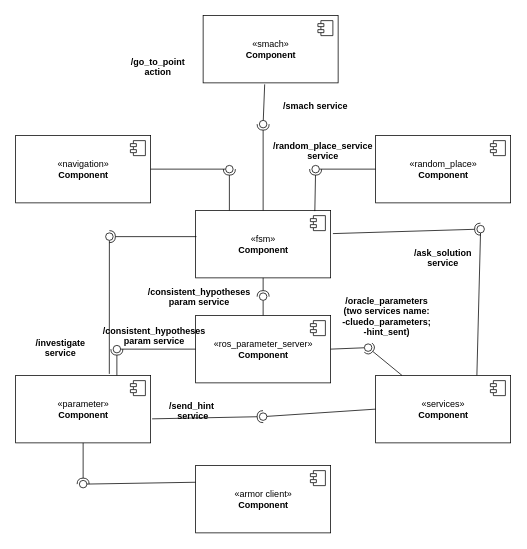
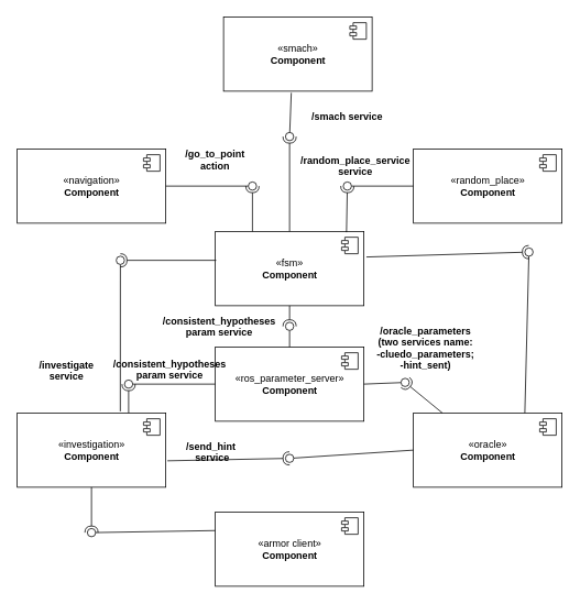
- <mxCell id="19" value="/go_to_point &#10;action" style="text;align=center;fontStyle=1;verticalAlign=middle;spacingLeft=3;spacingRight=3;strokeColor=none;rotatable=0;points=[[0,0.5],[1,0.5]];portConstraint=eastwest;" vertex="1" parent="1"><mxGeometry x="170" y="75" width="80" height="26" as="geometry" /></mxCell>
+ <mxCell id="19" value="/go_to_point &#10;action" style="text;align=center;fontStyle=1;verticalAlign=middle;spacingLeft=3;spacingRight=3;strokeColor=none;rotatable=0;points=[[0,0.5],[1,0.5]];portConstraint=eastwest;" vertex="1" parent="1"><mxGeometry x="220" y="180" width="80" height="26" as="geometry" /></mxCell>
- <mxCell id="32" value="/ask_solution&#10;service" style="text;align=center;fontStyle=1;verticalAlign=middle;spacingLeft=3;spacingRight=3;strokeColor=none;rotatable=0;points=[[0,0.5],[1,0.5]];portConstraint=eastwest;" vertex="1" parent="1"><mxGeometry x="545" y="330" width="90" height="26" as="geometry" /></mxCell>
- <mxCell id="24" value="/investigate&#10;service" style="text;align=center;fontStyle=1;verticalAlign=middle;spacingLeft=3;spacingRight=3;strokeColor=none;rotatable=0;points=[[0,0.5],[1,0.5]];portConstraint=eastwest;" vertex="1" parent="1"><mxGeometry x="40" y="450" width="80" height="26" as="geometry" /></mxCell>
+ <mxCell id="24" value="/investigate&#10;service" style="text;align=center;fontStyle=1;verticalAlign=middle;spacingLeft=3;spacingRight=3;strokeColor=none;rotatable=0;points=[[0,0.5],[1,0.5]];portConstraint=eastwest;" vertex="1" parent="1"><mxGeometry x="40" y="435" width="80" height="26" as="geometry" /></mxCell>
- <mxCell id="8" value="«parameter»&lt;br&gt;&lt;b&gt;Component&lt;/b&gt;" style="html=1;dropTarget=0;" vertex="1" parent="1"><mxGeometry x="20" y="500" width="180" height="90" as="geometry" /></mxCell>
+ <mxCell id="8" value="«investigation»&lt;br&gt;&lt;b&gt;Component&lt;/b&gt;" style="html=1;dropTarget=0;" vertex="1" parent="1"><mxGeometry x="20" y="500" width="180" height="90" as="geometry" /></mxCell>
- <mxCell id="12" value="«services»&lt;br&gt;&lt;b&gt;Component&lt;/b&gt;" style="html=1;dropTarget=0;" vertex="1" parent="1"><mxGeometry x="500" y="500" width="180" height="90" as="geometry" /></mxCell>
+ <mxCell id="12" value="«oracle»&lt;br&gt;&lt;b&gt;Component&lt;/b&gt;" style="html=1;dropTarget=0;" vertex="1" parent="1"><mxGeometry x="500" y="500" width="180" height="90" as="geometry" /></mxCell>
